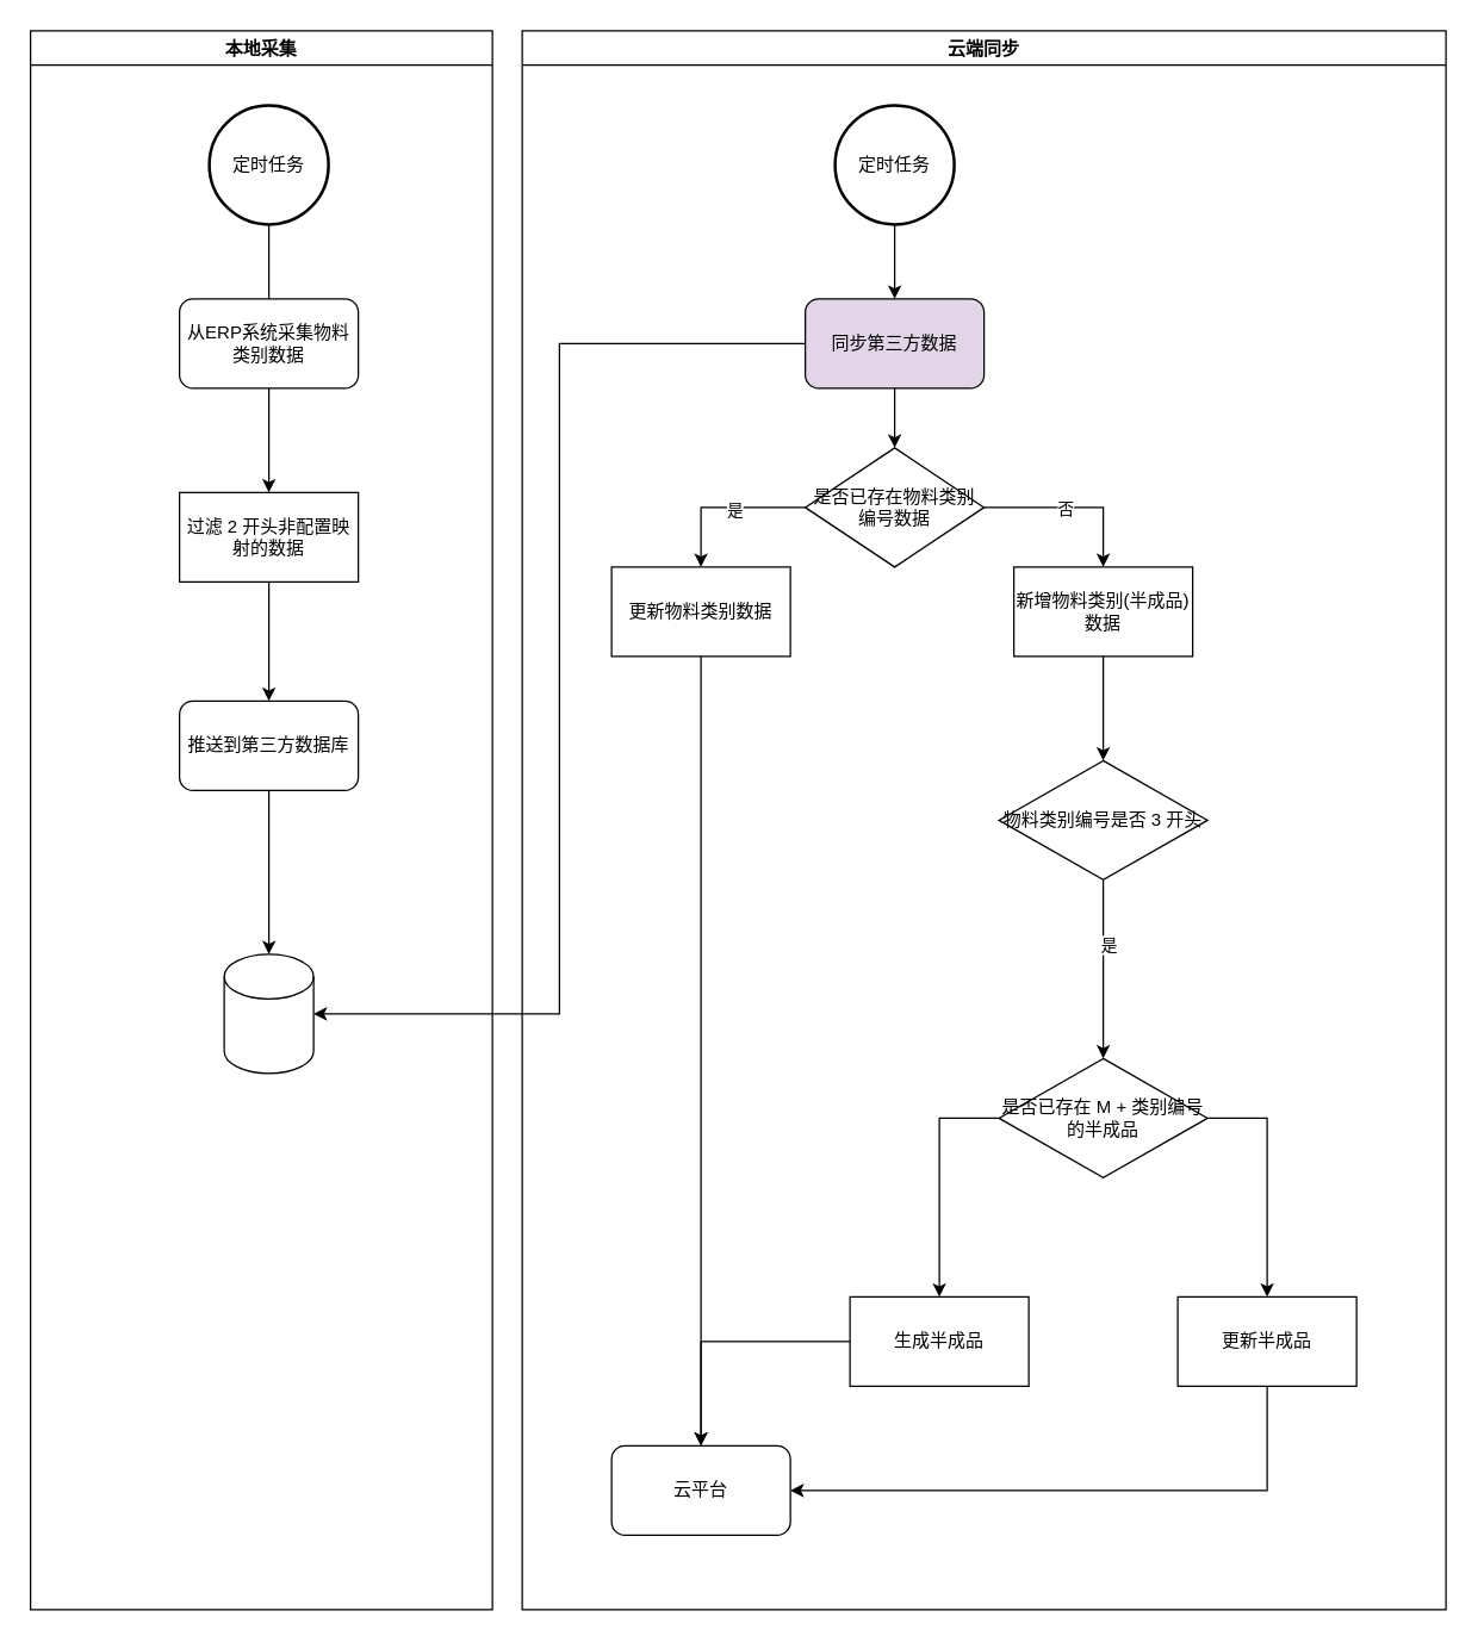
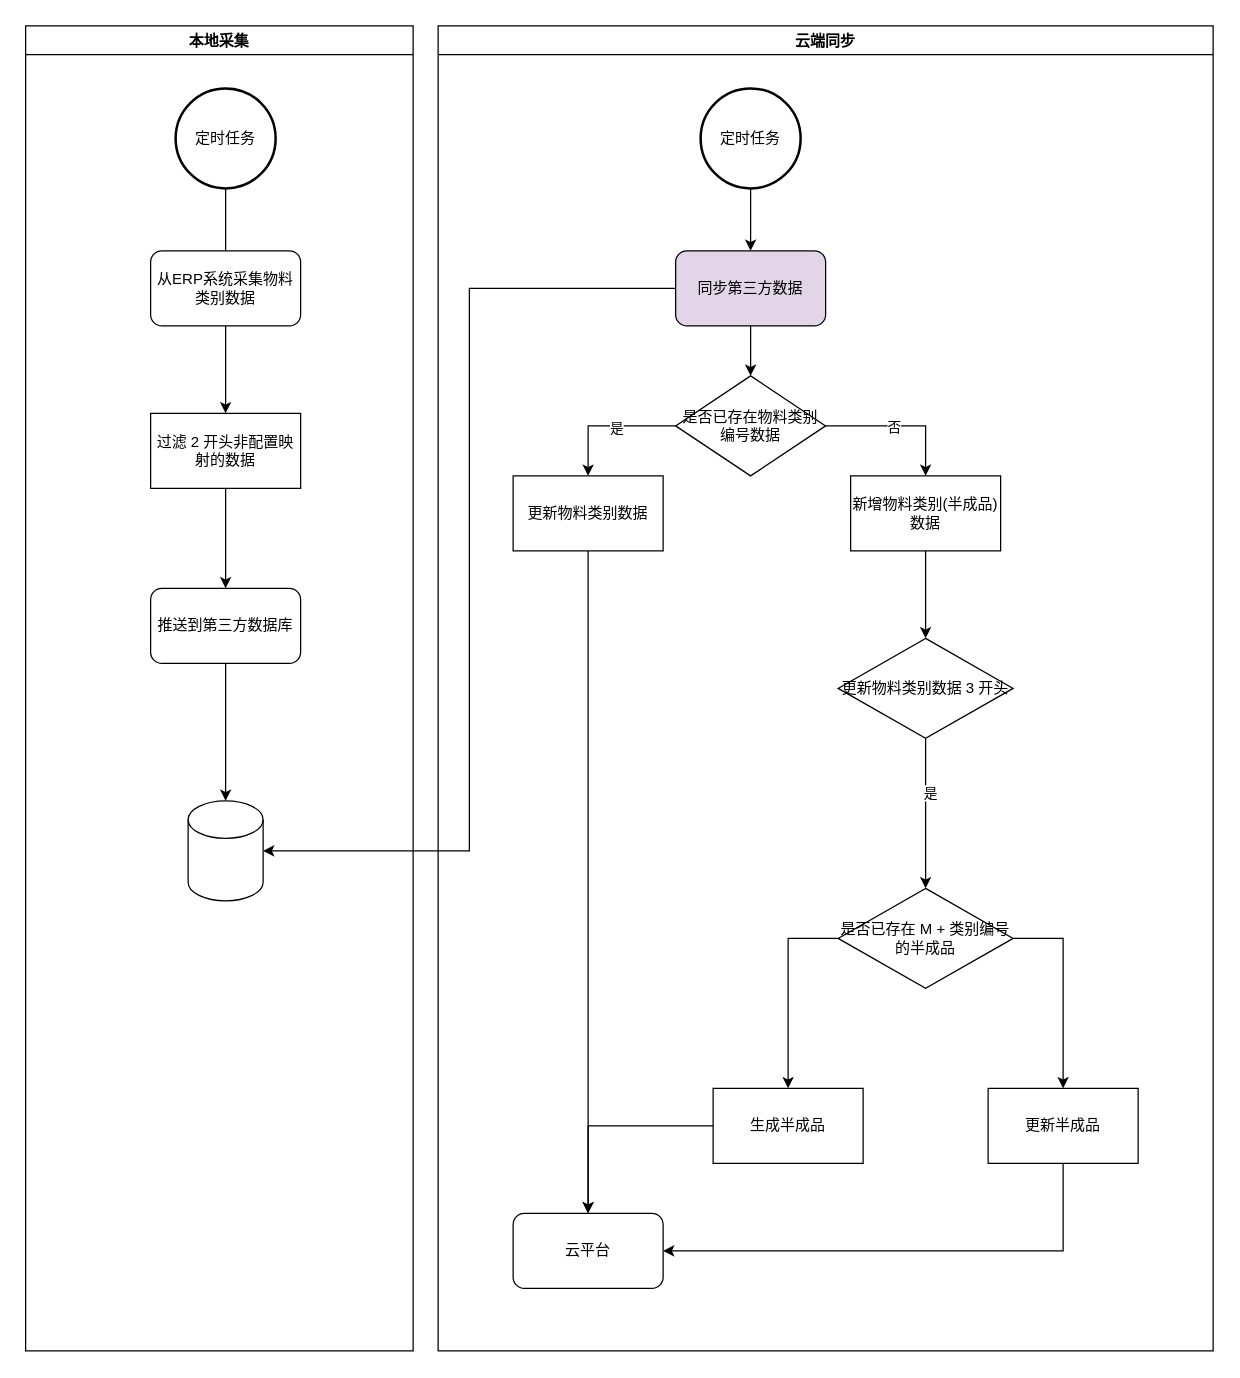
- <mxCell id="27" value="物料类别编号是否 3 开头" style="rhombus;whiteSpace=wrap;html=1;" vertex="1" parent="12"><mxGeometry x="320" y="490" width="140" height="80" as="geometry" /></mxCell>
+ <mxCell id="27" value="更新物料类别数据 3 开头" style="rhombus;whiteSpace=wrap;html=1;" vertex="1" parent="12"><mxGeometry x="320" y="490" width="140" height="80" as="geometry" /></mxCell>
